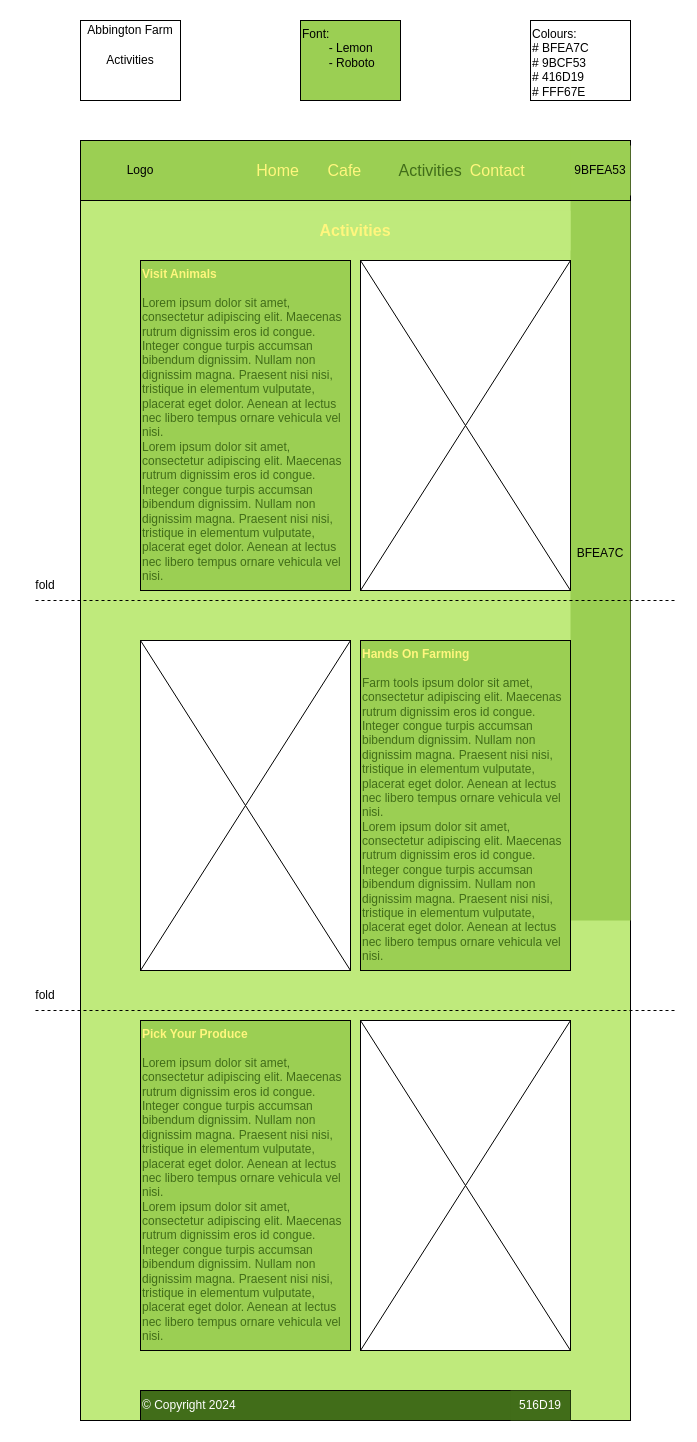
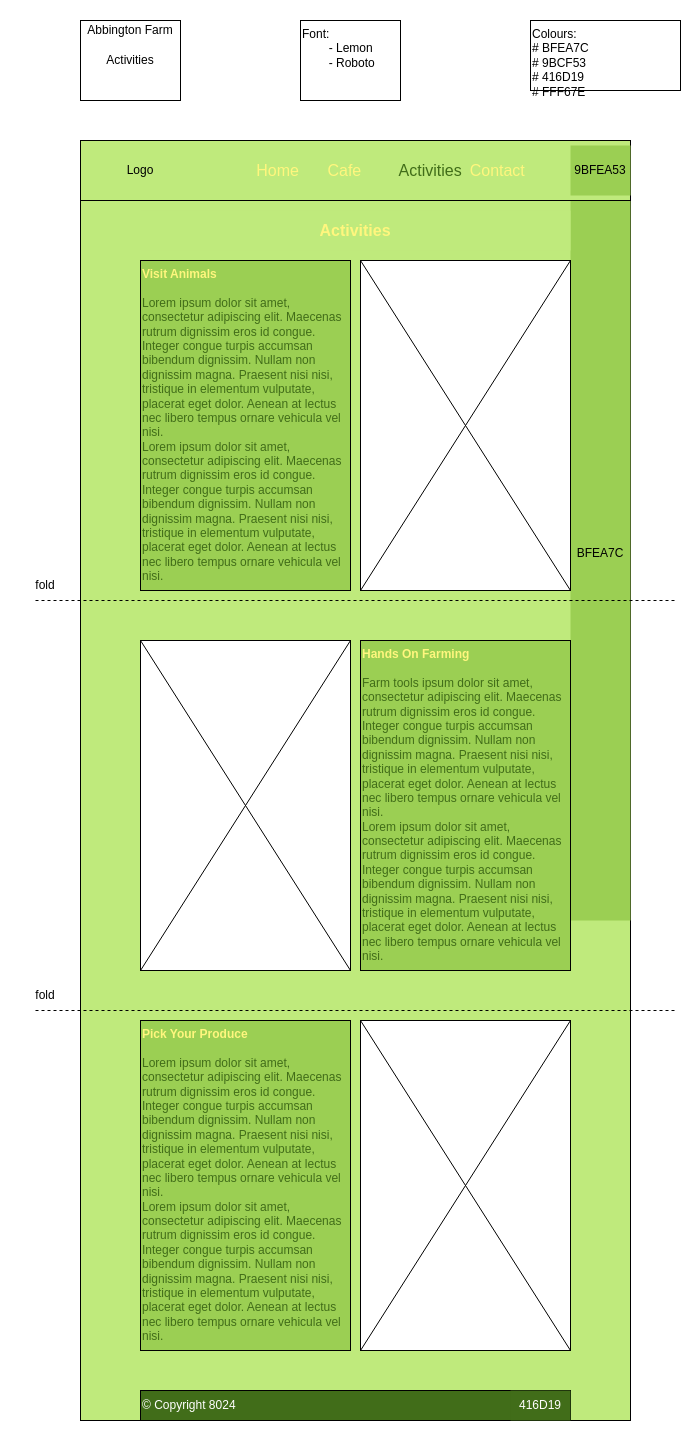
- <mxCell id="2" value="Font:&lt;br&gt;&lt;span style=&quot;white-space: pre;&quot;&gt;&#09;&lt;/span&gt;- Lemon&lt;br&gt;&lt;span style=&quot;white-space: pre;&quot;&gt;&#09;&lt;/span&gt;- Roboto" style="rounded=0;whiteSpace=wrap;html=1;align=left;verticalAlign=top;fontStyle=0;fillColor=#9bcf53;" vertex="1" parent="1"><mxGeometry x="300" y="20" width="100" height="80" as="geometry" /></mxCell>
+ <mxCell id="2" value="Font:&lt;br&gt;&lt;span style=&quot;white-space: pre;&quot;&gt;&#09;&lt;/span&gt;- Lemon&lt;br&gt;&lt;span style=&quot;white-space: pre;&quot;&gt;&#09;&lt;/span&gt;- Roboto" style="rounded=0;whiteSpace=wrap;html=1;align=left;verticalAlign=top;fontStyle=0" vertex="1" parent="1"><mxGeometry x="300" y="20" width="100" height="80" as="geometry" /></mxCell>
- <mxCell id="3" value="Colours:&lt;span style=&quot;&quot;&gt; &lt;br&gt;# BFEA7C&lt;br&gt;# 9BCF53&lt;br&gt;# 416D19&lt;br&gt;# FFF67E&lt;br&gt;&lt;/span&gt;" style="rounded=0;whiteSpace=wrap;html=1;align=left;verticalAlign=top;fontStyle=0" vertex="1" parent="1"><mxGeometry x="530" y="20" width="100" height="80" as="geometry" /></mxCell>
+ <mxCell id="3" value="Colours:&lt;span style=&quot;&quot;&gt; &lt;br&gt;# BFEA7C&lt;br&gt;# 9BCF53&lt;br&gt;# 416D19&lt;br&gt;# FFF67E&lt;br&gt;&lt;/span&gt;" style="rounded=0;whiteSpace=wrap;html=1;align=left;verticalAlign=top;fontStyle=0" vertex="1" parent="1"><mxGeometry x="530" y="20" width="150" height="70" as="geometry" /></mxCell>
- <mxCell id="9" value="&lt;div align=&quot;left&quot; style=&quot;font-size: 16px;&quot;&gt;&lt;font color=&quot;#fff67e&quot; style=&quot;font-size: 16px;&quot;&gt;&lt;span style=&quot;white-space: pre;&quot;&gt;&#09;&lt;/span&gt;&lt;span style=&quot;white-space: pre;&quot;&gt;&#09;&lt;/span&gt;&lt;/font&gt;&lt;font color=&quot;#fff67e&quot; style=&quot;font-size: 16px;&quot;&gt;Home&lt;/font&gt;&lt;font color=&quot;#fff67e&quot; style=&quot;font-size: 16px;&quot;&gt; &lt;span style=&quot;white-space: pre;&quot;&gt;&#09;&lt;/span&gt;&lt;/font&gt;&lt;font color=&quot;#fff67e&quot; style=&quot;font-size: 16px;&quot;&gt;Cafe&lt;/font&gt;&lt;font color=&quot;#fff67e&quot; style=&quot;font-size: 16px;&quot;&gt; &lt;span style=&quot;white-space: pre;&quot;&gt;&#09;&lt;/span&gt;&lt;/font&gt;&lt;font style=&quot;font-size: 16px;&quot;&gt;Activities &lt;span style=&quot;white-space: pre;&quot;&gt;&#09;&lt;/span&gt;&lt;/font&gt;&lt;font color=&quot;#fff67e&quot; style=&quot;font-size: 16px;&quot;&gt;Contact&lt;br style=&quot;font-size: 16px;&quot;&gt;&lt;/font&gt;&lt;/div&gt;" style="rounded=0;whiteSpace=wrap;html=1;fillColor=#9BCF53;fontSize=16;fontColor=#416D19;" vertex="1" parent="1"><mxGeometry x="80" y="140" width="550" height="60" as="geometry" /></mxCell>
+ <mxCell id="9" value="&lt;div align=&quot;left&quot; style=&quot;font-size: 16px;&quot;&gt;&lt;font color=&quot;#fff67e&quot; style=&quot;font-size: 16px;&quot;&gt;&lt;span style=&quot;white-space: pre;&quot;&gt;&#09;&lt;/span&gt;&lt;span style=&quot;white-space: pre;&quot;&gt;&#09;&lt;/span&gt;&lt;/font&gt;&lt;font color=&quot;#fff67e&quot; style=&quot;font-size: 16px;&quot;&gt;Home&lt;/font&gt;&lt;font color=&quot;#fff67e&quot; style=&quot;font-size: 16px;&quot;&gt; &lt;span style=&quot;white-space: pre;&quot;&gt;&#09;&lt;/span&gt;&lt;/font&gt;&lt;font color=&quot;#fff67e&quot; style=&quot;font-size: 16px;&quot;&gt;Cafe&lt;/font&gt;&lt;font color=&quot;#fff67e&quot; style=&quot;font-size: 16px;&quot;&gt; &lt;span style=&quot;white-space: pre;&quot;&gt;&#09;&lt;/span&gt;&lt;/font&gt;&lt;font style=&quot;font-size: 16px;&quot;&gt;Activities &lt;span style=&quot;white-space: pre;&quot;&gt;&#09;&lt;/span&gt;&lt;/font&gt;&lt;font color=&quot;#fff67e&quot; style=&quot;font-size: 16px;&quot;&gt;Contact&lt;br style=&quot;font-size: 16px;&quot;&gt;&lt;/font&gt;&lt;/div&gt;" style="rounded=0;whiteSpace=wrap;html=1;fillColor=#bfea7c;fontSize=16;fontColor=#416D19;" vertex="1" parent="1"><mxGeometry x="80" y="140" width="550" height="60" as="geometry" /></mxCell>
- <mxCell id="12" value="&lt;p&gt;&lt;font color=&quot;#ffffff&quot;&gt;© Copyright 2024&lt;/font&gt;&lt;/p&gt;" style="rounded=0;whiteSpace=wrap;html=1;verticalAlign=middle;align=left;fillColor=#416D19;" vertex="1" parent="1"><mxGeometry x="140" y="1390" width="430" height="30" as="geometry" /></mxCell>
+ <mxCell id="12" value="&lt;p&gt;&lt;font color=&quot;#ffffff&quot;&gt;© Copyright 8024&lt;/font&gt;&lt;/p&gt;" style="rounded=0;whiteSpace=wrap;html=1;verticalAlign=middle;align=left;fillColor=#416D19;" vertex="1" parent="1"><mxGeometry x="140" y="1390" width="430" height="30" as="geometry" /></mxCell>
- <mxCell id="14" value="&lt;font color=&quot;#ffffff&quot;&gt;516D19&lt;/font&gt;" style="rounded=0;whiteSpace=wrap;html=1;fillColor=#416D19;strokeColor=none;" vertex="1" parent="1"><mxGeometry x="510" y="1390" width="60" height="30" as="geometry" /></mxCell>
+ <mxCell id="14" value="&lt;font color=&quot;#ffffff&quot;&gt;416D19&lt;/font&gt;" style="rounded=0;whiteSpace=wrap;html=1;fillColor=#416D19;strokeColor=none;" vertex="1" parent="1"><mxGeometry x="510" y="1390" width="60" height="30" as="geometry" /></mxCell>
